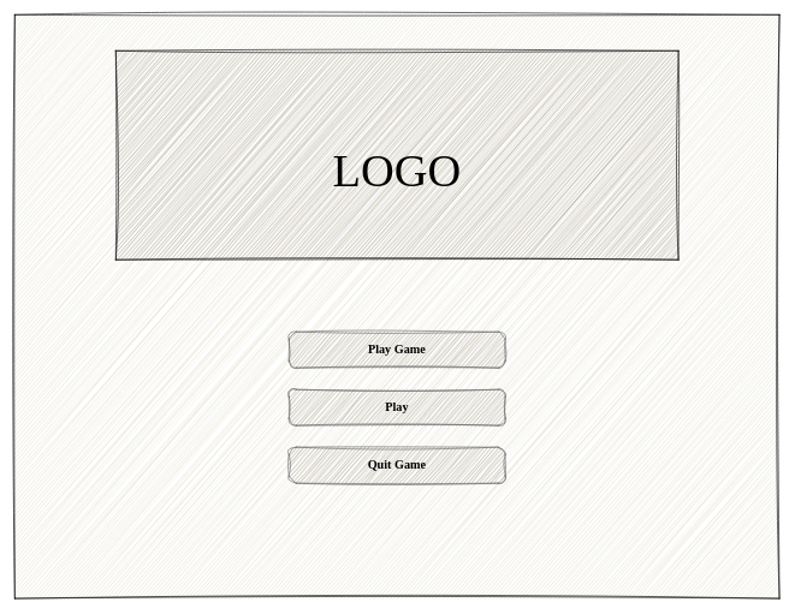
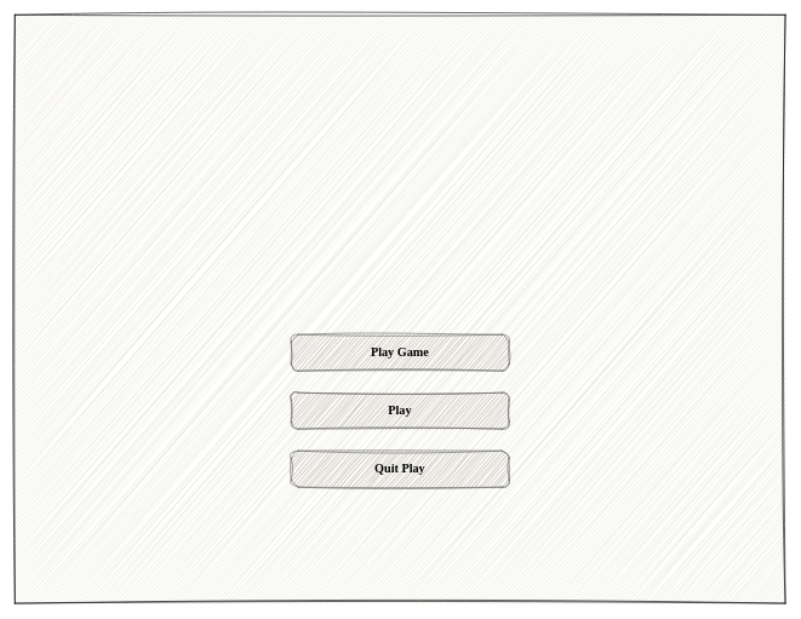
- <mxCell id="3" value="&lt;font style=&quot;font-size: 64px;&quot;&gt;LOGO&lt;/font&gt;" style="whiteSpace=wrap;html=1;rounded=0;shadow=0;labelBackgroundColor=none;strokeWidth=1;fontFamily=Cabin Sketch;fontSize=128;align=center;comic=1;fillColor=#a89f94;sketch=1;curveFitting=1;jiggle=2;fontSource=https%3A%2F%2Ffonts.googleapis.com%2Fcss%3Ffamily%3DCabin%2BSketch;" parent="1" vertex="1"><mxGeometry x="160" y="70" width="780" height="290" as="geometry" /></mxCell>
- <mxCell id="6" value="Quit Game" style="strokeWidth=1;shadow=0;dashed=0;align=center;html=1;shape=mxgraph.mockup.buttons.button;strokeColor=#666666;fontColor=#000000;mainText=;buttonStyle=round;fontSize=17;fontStyle=1;fillColor=#a89f94;whiteSpace=wrap;sketch=1;hachureGap=4;jiggle=2;curveFitting=1;fontFamily=Cabin Sketch;fontSource=https%3A%2F%2Ffonts.googleapis.com%2Fcss%3Ffamily%3DCabin%2BSketch;" vertex="1" parent="1"><mxGeometry x="400" y="620" width="300" height="50" as="geometry" /></mxCell>
+ <mxCell id="6" value="Quit Play" style="strokeWidth=1;shadow=0;dashed=0;align=center;html=1;shape=mxgraph.mockup.buttons.button;strokeColor=#666666;fontColor=#000000;mainText=;buttonStyle=round;fontSize=17;fontStyle=1;fillColor=#a89f94;whiteSpace=wrap;sketch=1;hachureGap=4;jiggle=2;curveFitting=1;fontFamily=Cabin Sketch;fontSource=https%3A%2F%2Ffonts.googleapis.com%2Fcss%3Ffamily%3DCabin%2BSketch;" vertex="1" parent="1"><mxGeometry x="400" y="620" width="300" height="50" as="geometry" /></mxCell>
